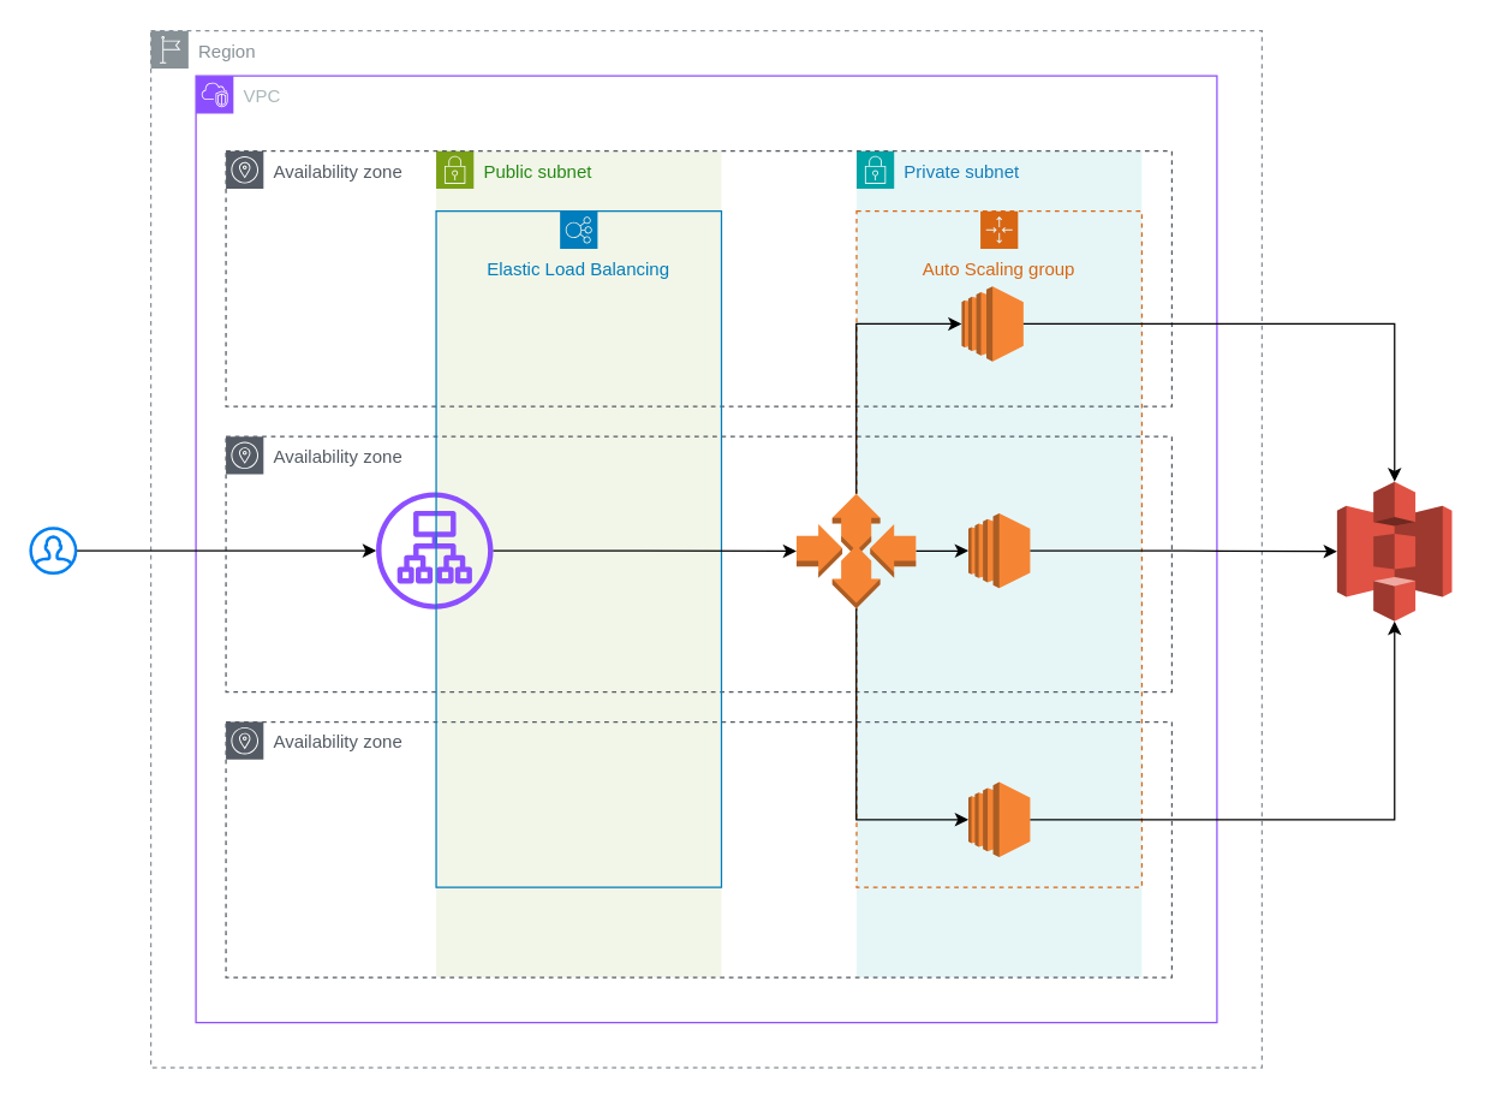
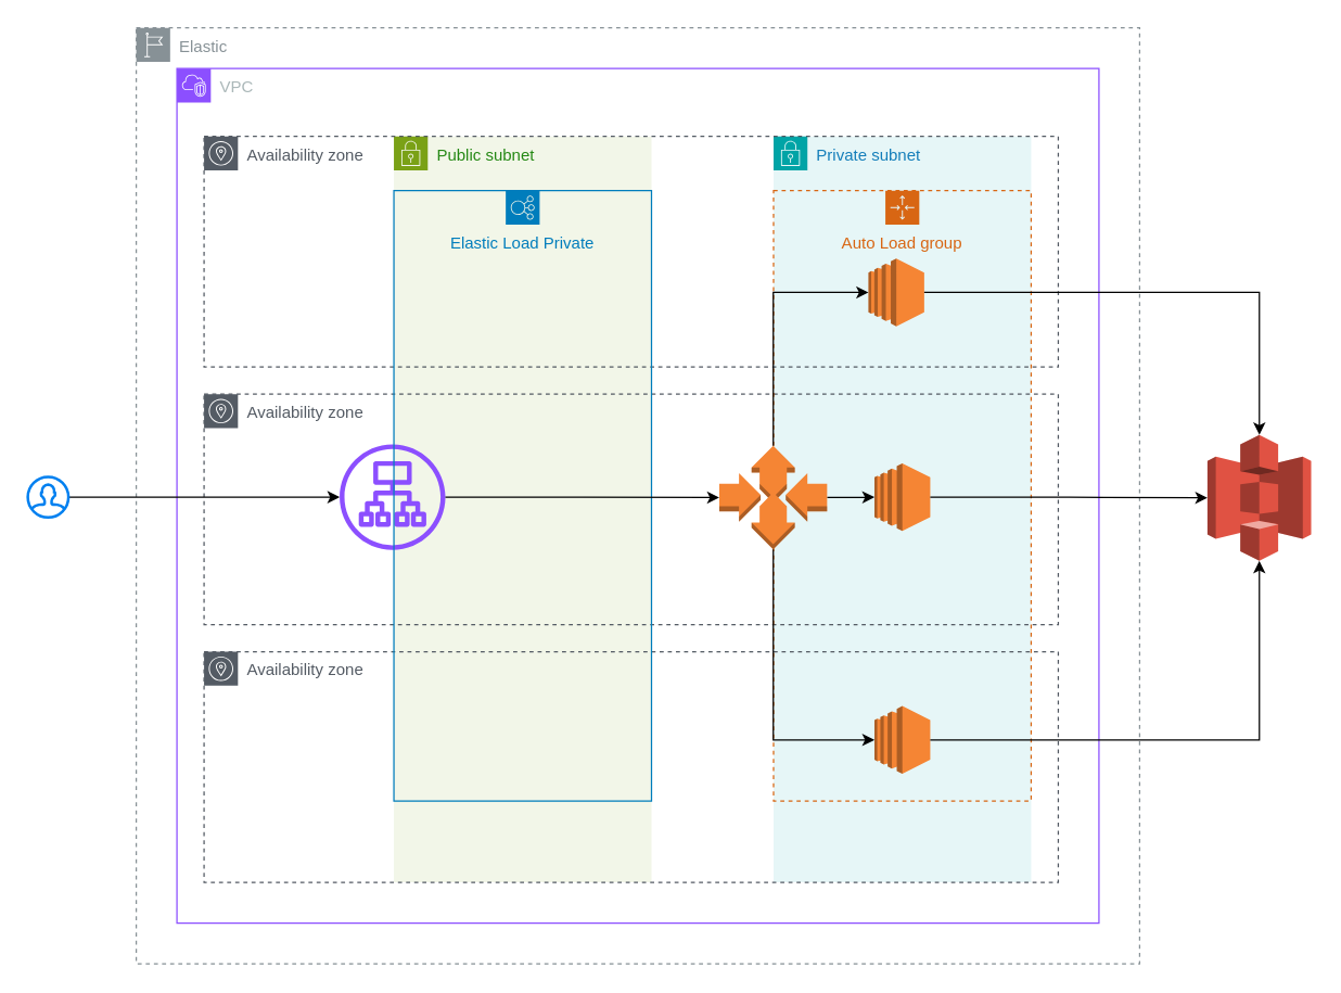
- <mxCell id="2" value="Region" style="sketch=0;outlineConnect=0;gradientColor=none;html=1;whiteSpace=wrap;fontSize=12;fontStyle=0;shape=mxgraph.aws4.group;grIcon=mxgraph.aws4.group_region;strokeColor=#879196;fillColor=none;verticalAlign=top;align=left;spacingLeft=30;fontColor=#879196;dashed=1;" vertex="1" parent="1"><mxGeometry x="100" y="20" width="740" height="690" as="geometry" /></mxCell>
+ <mxCell id="2" value="Elastic" style="sketch=0;outlineConnect=0;gradientColor=none;html=1;whiteSpace=wrap;fontSize=12;fontStyle=0;shape=mxgraph.aws4.group;grIcon=mxgraph.aws4.group_region;strokeColor=#879196;fillColor=none;verticalAlign=top;align=left;spacingLeft=30;fontColor=#879196;dashed=1;" vertex="1" parent="1"><mxGeometry x="100" y="20" width="740" height="690" as="geometry" /></mxCell>
- <mxCell id="10" value="Elastic Load Balancing" style="sketch=0;outlineConnect=0;gradientColor=none;html=1;whiteSpace=wrap;fontSize=12;fontStyle=0;shape=mxgraph.aws4.groupCenter;grIcon=mxgraph.aws4.group_elastic_load_balancing;grStroke=1;strokeColor=#007DBC;fillColor=none;verticalAlign=top;align=center;fontColor=#007DBC;dashed=0;spacingTop=25;" vertex="1" parent="1"><mxGeometry x="290" y="140" width="190" height="450" as="geometry" /></mxCell>
+ <mxCell id="10" value="Elastic Load Private" style="sketch=0;outlineConnect=0;gradientColor=none;html=1;whiteSpace=wrap;fontSize=12;fontStyle=0;shape=mxgraph.aws4.groupCenter;grIcon=mxgraph.aws4.group_elastic_load_balancing;grStroke=1;strokeColor=#007DBC;fillColor=none;verticalAlign=top;align=center;fontColor=#007DBC;dashed=0;spacingTop=25;" vertex="1" parent="1"><mxGeometry x="290" y="140" width="190" height="450" as="geometry" /></mxCell>
- <mxCell id="11" value="Auto Scaling group" style="points=[[0,0],[0.25,0],[0.5,0],[0.75,0],[1,0],[1,0.25],[1,0.5],[1,0.75],[1,1],[0.75,1],[0.5,1],[0.25,1],[0,1],[0,0.75],[0,0.5],[0,0.25]];outlineConnect=0;gradientColor=none;html=1;whiteSpace=wrap;fontSize=12;fontStyle=0;container=1;pointerEvents=0;collapsible=0;recursiveResize=0;shape=mxgraph.aws4.groupCenter;grIcon=mxgraph.aws4.group_auto_scaling_group;grStroke=1;strokeColor=#D86613;fillColor=none;verticalAlign=top;align=center;fontColor=#D86613;dashed=1;spacingTop=25;" vertex="1" parent="1"><mxGeometry x="570" y="140" width="190" height="450" as="geometry" /></mxCell>
+ <mxCell id="11" value="Auto Load group" style="points=[[0,0],[0.25,0],[0.5,0],[0.75,0],[1,0],[1,0.25],[1,0.5],[1,0.75],[1,1],[0.75,1],[0.5,1],[0.25,1],[0,1],[0,0.75],[0,0.5],[0,0.25]];outlineConnect=0;gradientColor=none;html=1;whiteSpace=wrap;fontSize=12;fontStyle=0;container=1;pointerEvents=0;collapsible=0;recursiveResize=0;shape=mxgraph.aws4.groupCenter;grIcon=mxgraph.aws4.group_auto_scaling_group;grStroke=1;strokeColor=#D86613;fillColor=none;verticalAlign=top;align=center;fontColor=#D86613;dashed=1;spacingTop=25;" vertex="1" parent="1"><mxGeometry x="570" y="140" width="190" height="450" as="geometry" /></mxCell>
